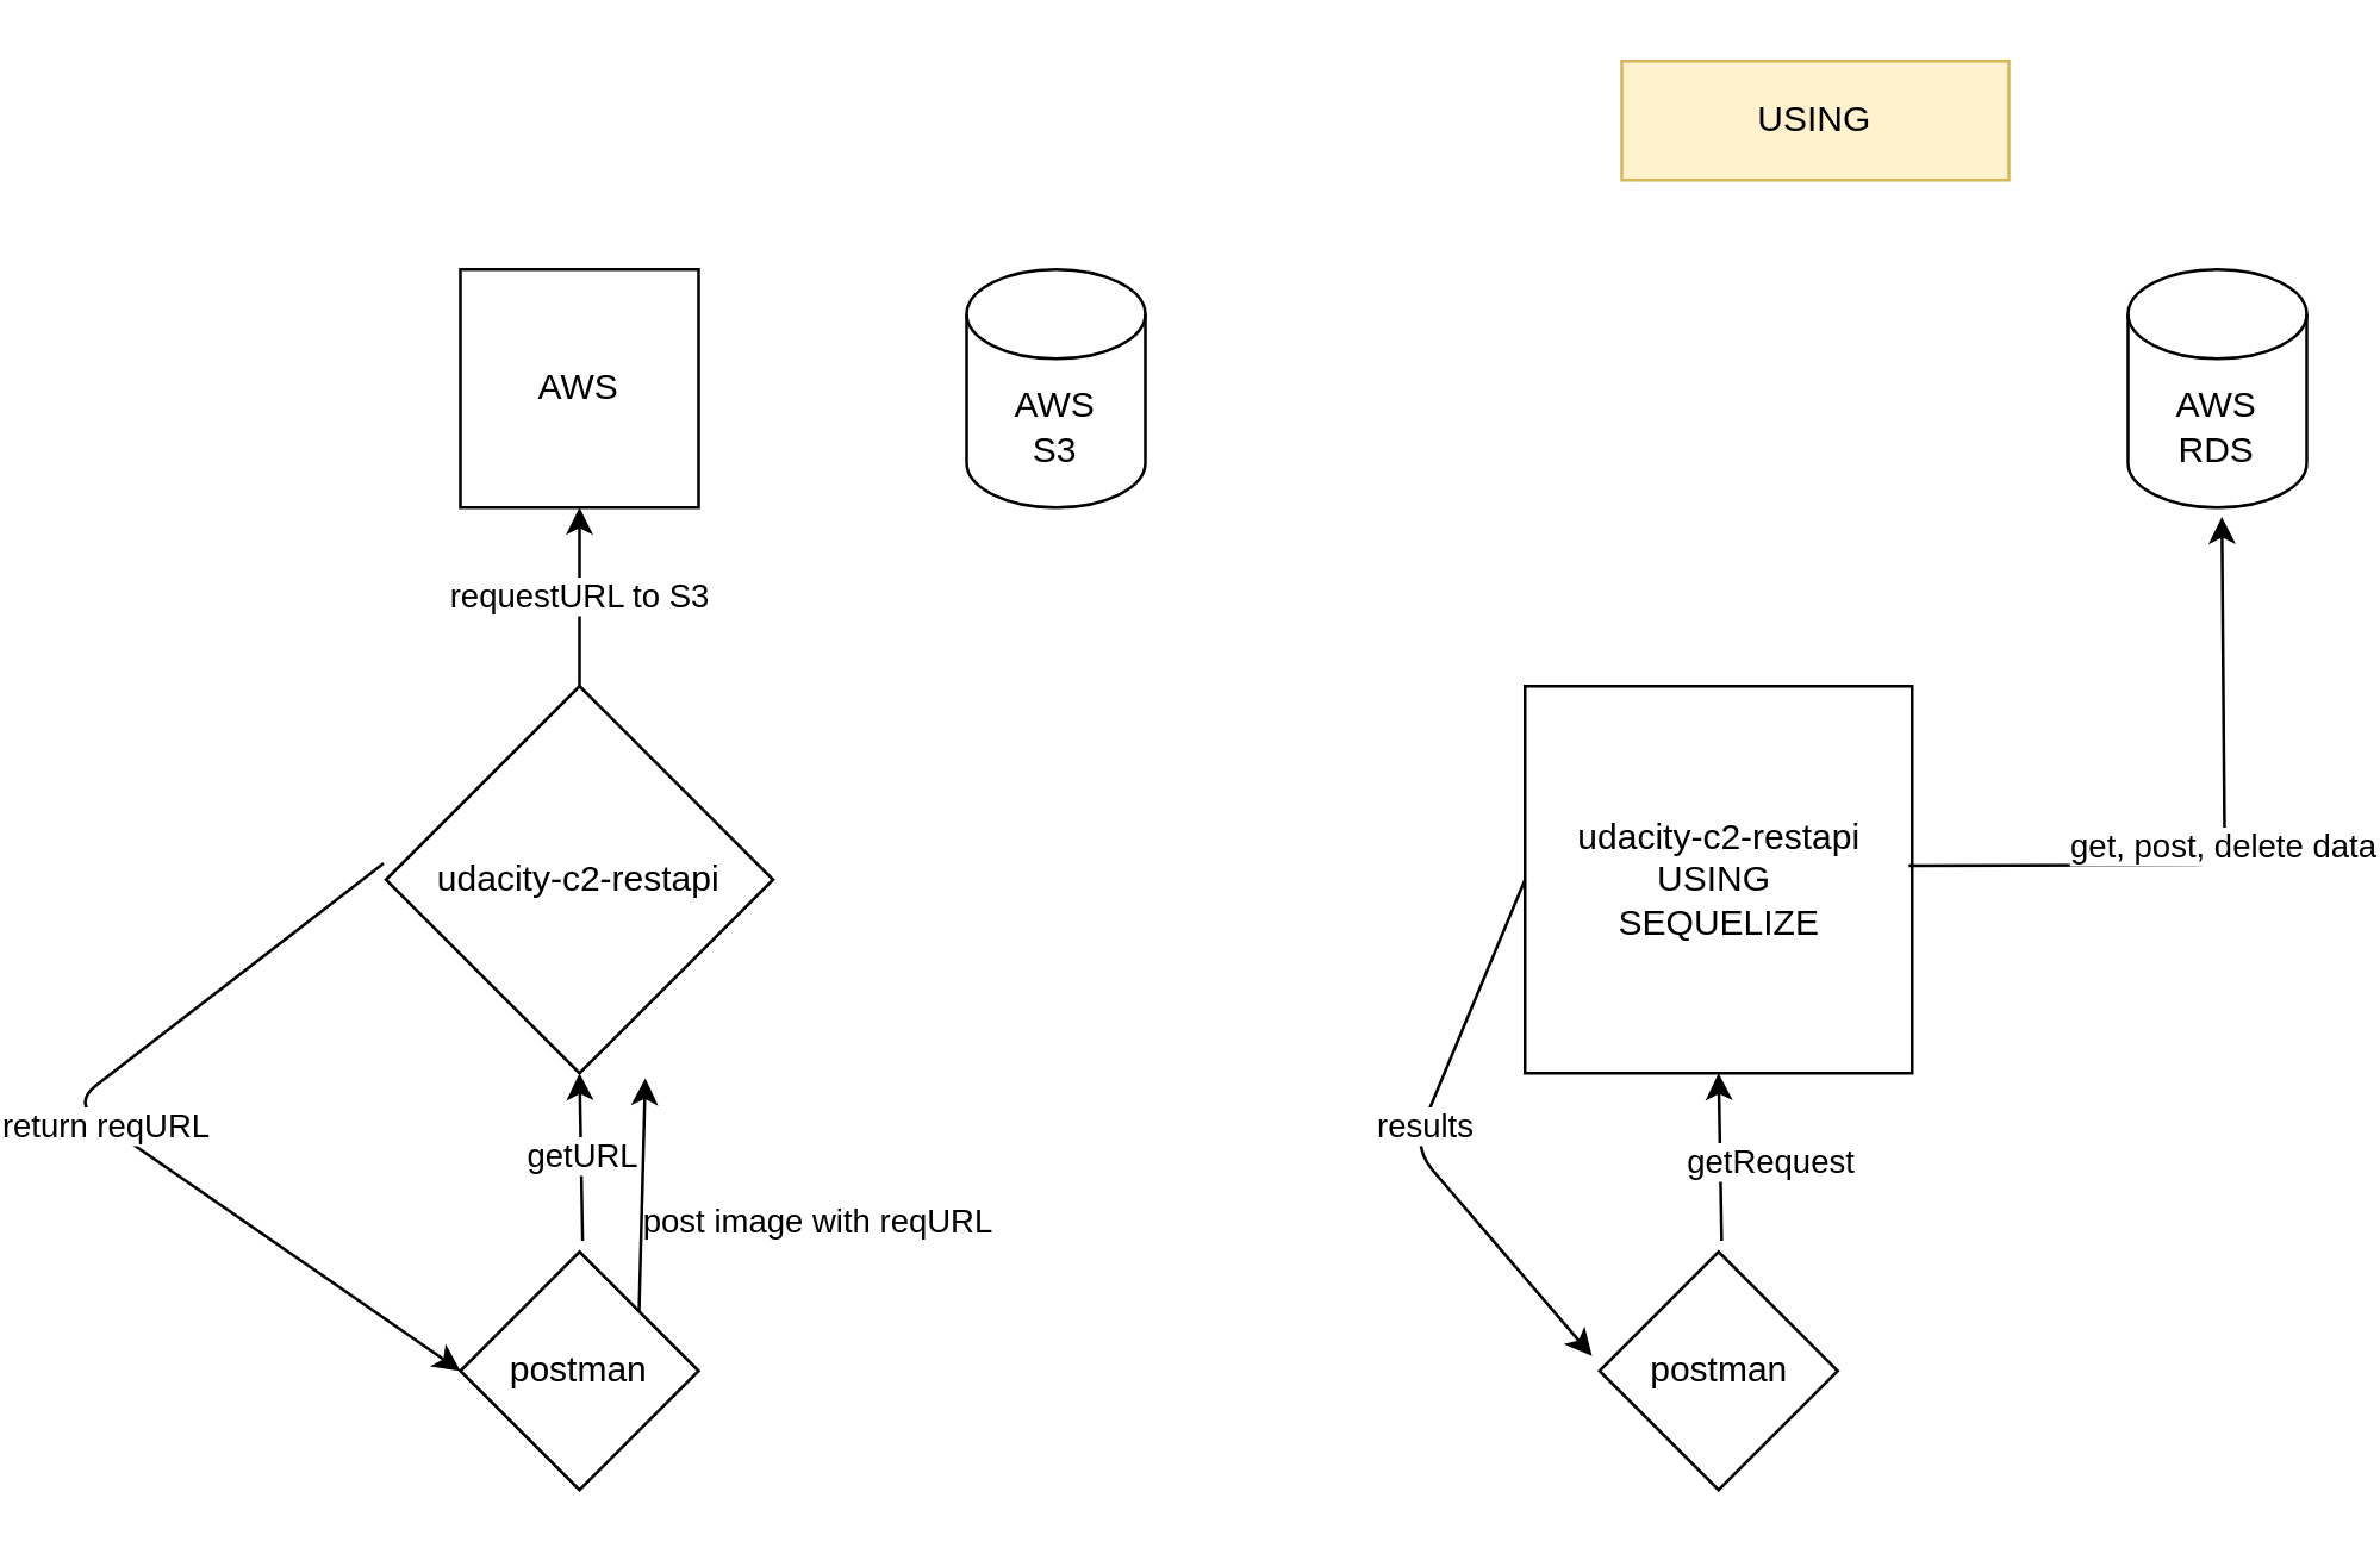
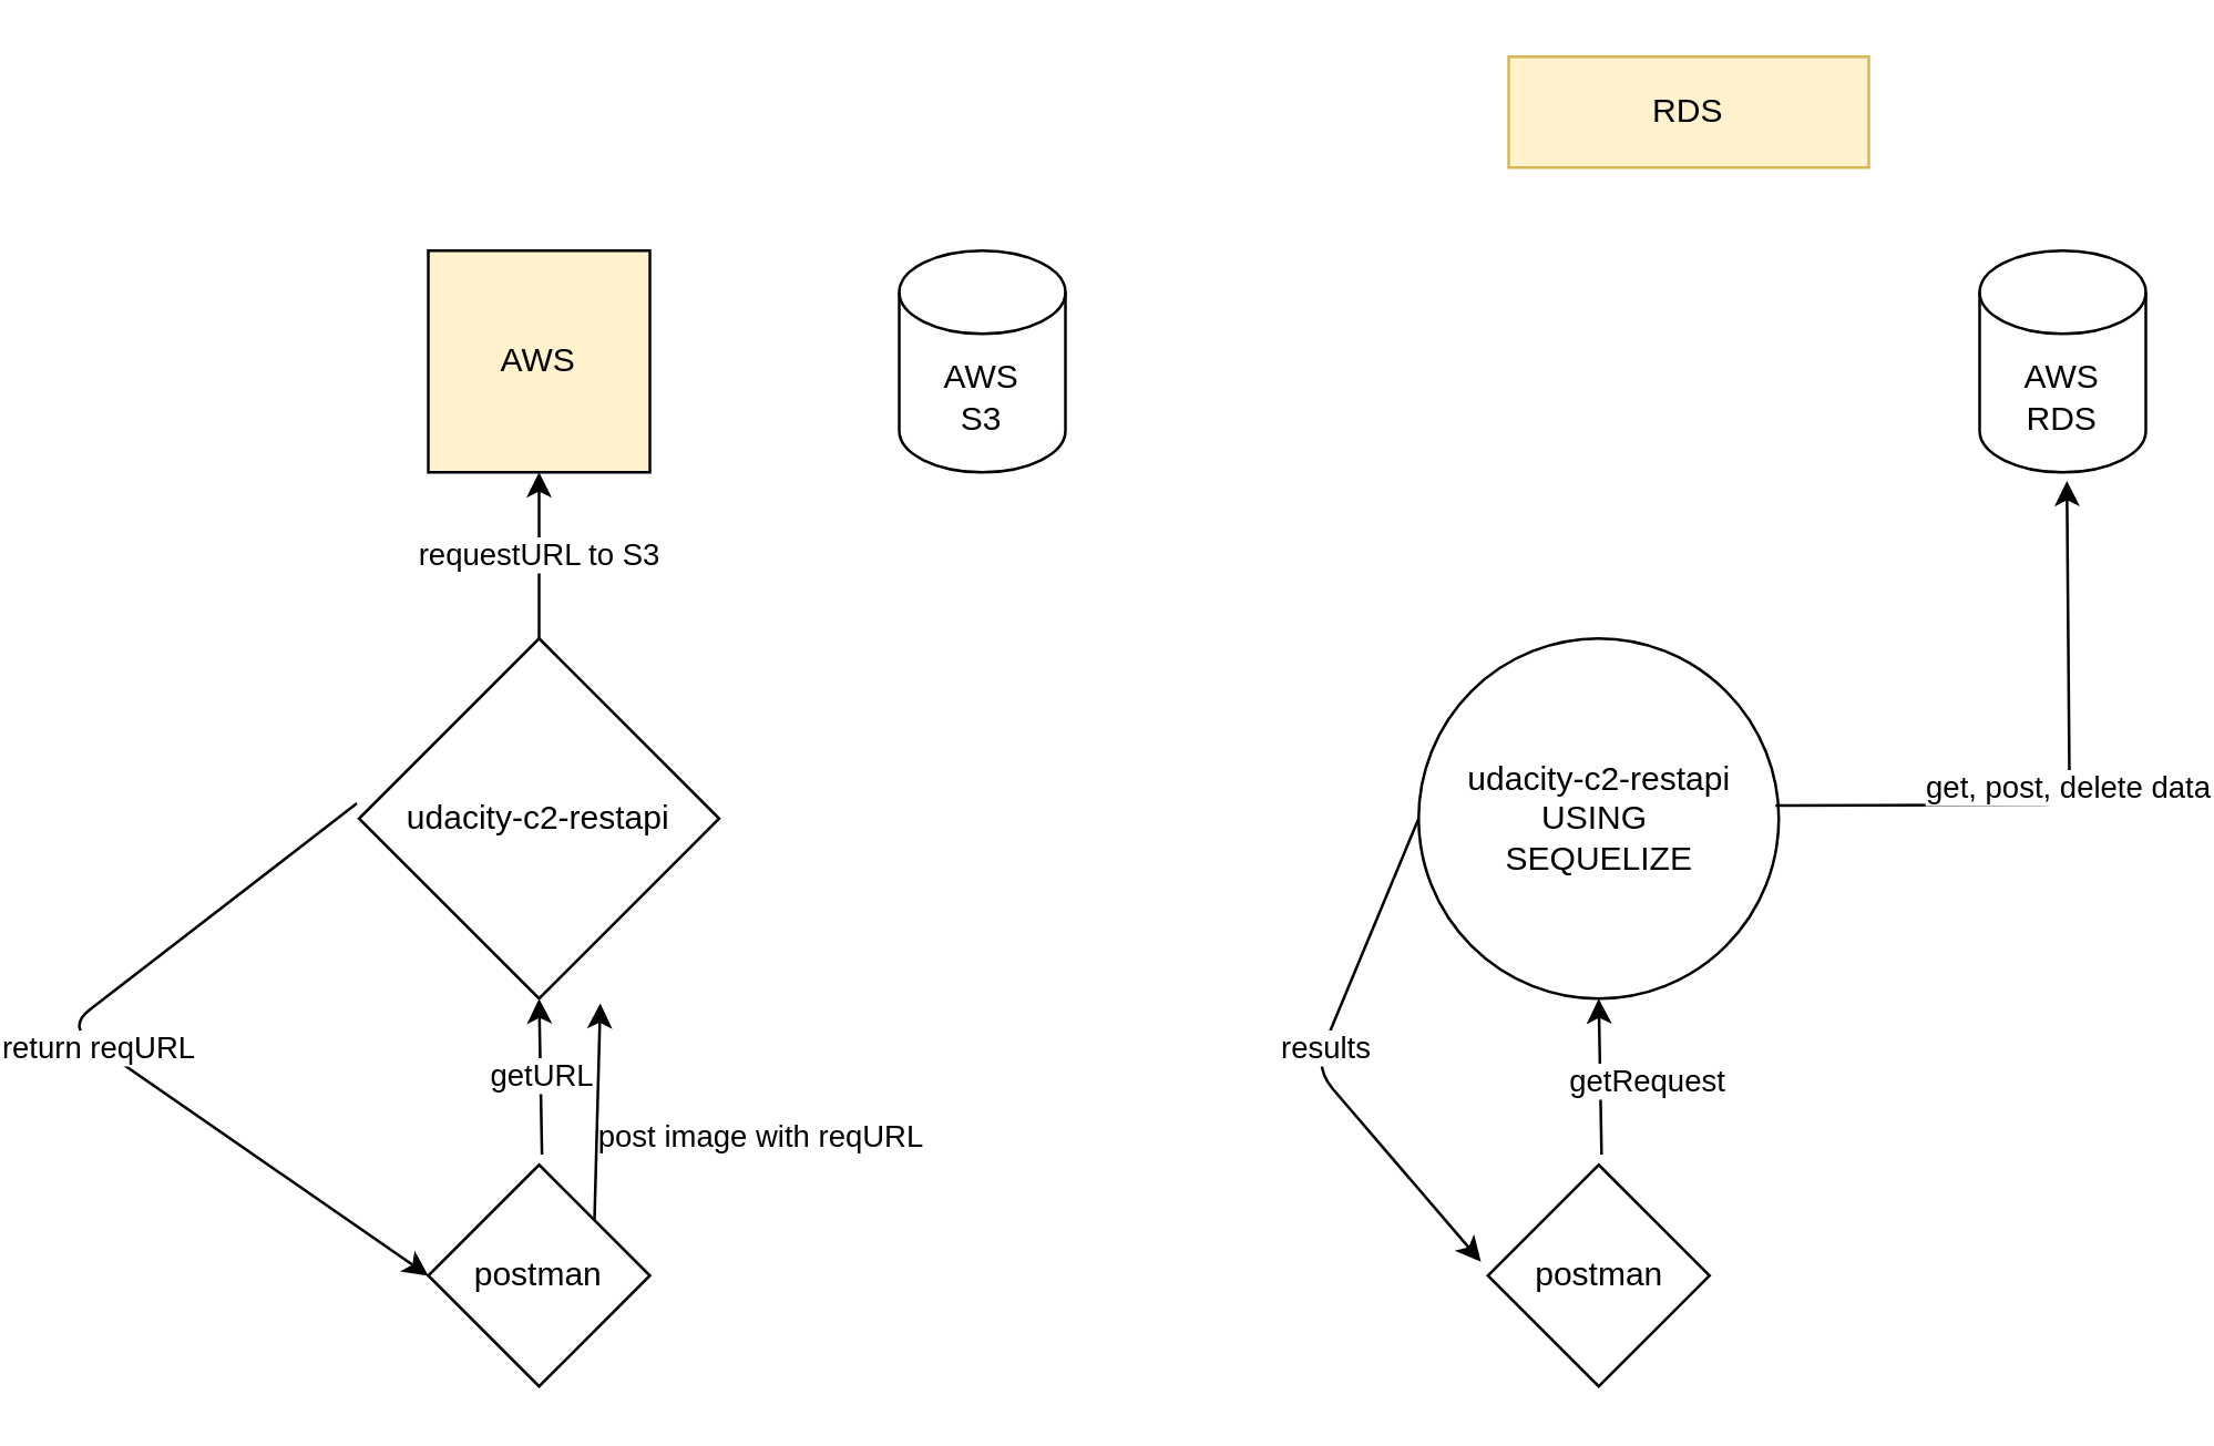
- <mxCell id="10" value="USING" style="text;html=1;strokeColor=#d6b656;fillColor=#fff2cc;align=center;verticalAlign=middle;whiteSpace=wrap;rounded=0;" vertex="1" parent="1"><mxGeometry x="540" y="20" width="130" height="40" as="geometry" /></mxCell>
+ <mxCell id="10" value="RDS" style="text;html=1;strokeColor=#d6b656;fillColor=#fff2cc;align=center;verticalAlign=middle;whiteSpace=wrap;rounded=0;" vertex="1" parent="1"><mxGeometry x="540" y="20" width="130" height="40" as="geometry" /></mxCell>
- <mxCell id="5" value="AWS" style="whiteSpace=wrap;html=1;aspect=fixed;" vertex="1" parent="1"><mxGeometry x="150" y="90" width="80" height="80" as="geometry" /></mxCell>
+ <mxCell id="5" value="AWS" style="whiteSpace=wrap;html=1;aspect=fixed;fillColor=#fff2cc;" vertex="1" parent="1"><mxGeometry x="150" y="90" width="80" height="80" as="geometry" /></mxCell>
- <mxCell id="11" value="udacity-c2-restapi&lt;br&gt;USING&amp;nbsp;&lt;br&gt;SEQUELIZE" style="whiteSpace=wrap;html=1;aspect=fixed;" vertex="1" parent="1"><mxGeometry x="507.5" y="230" width="130" height="130" as="geometry" /></mxCell>
+ <mxCell id="11" value="udacity-c2-restapi&lt;br&gt;USING&amp;nbsp;&lt;br&gt;SEQUELIZE" style="ellipse;whiteSpace=wrap;html=1;aspect=fixed;" vertex="1" parent="1"><mxGeometry x="507.5" y="230" width="130" height="130" as="geometry" /></mxCell>
